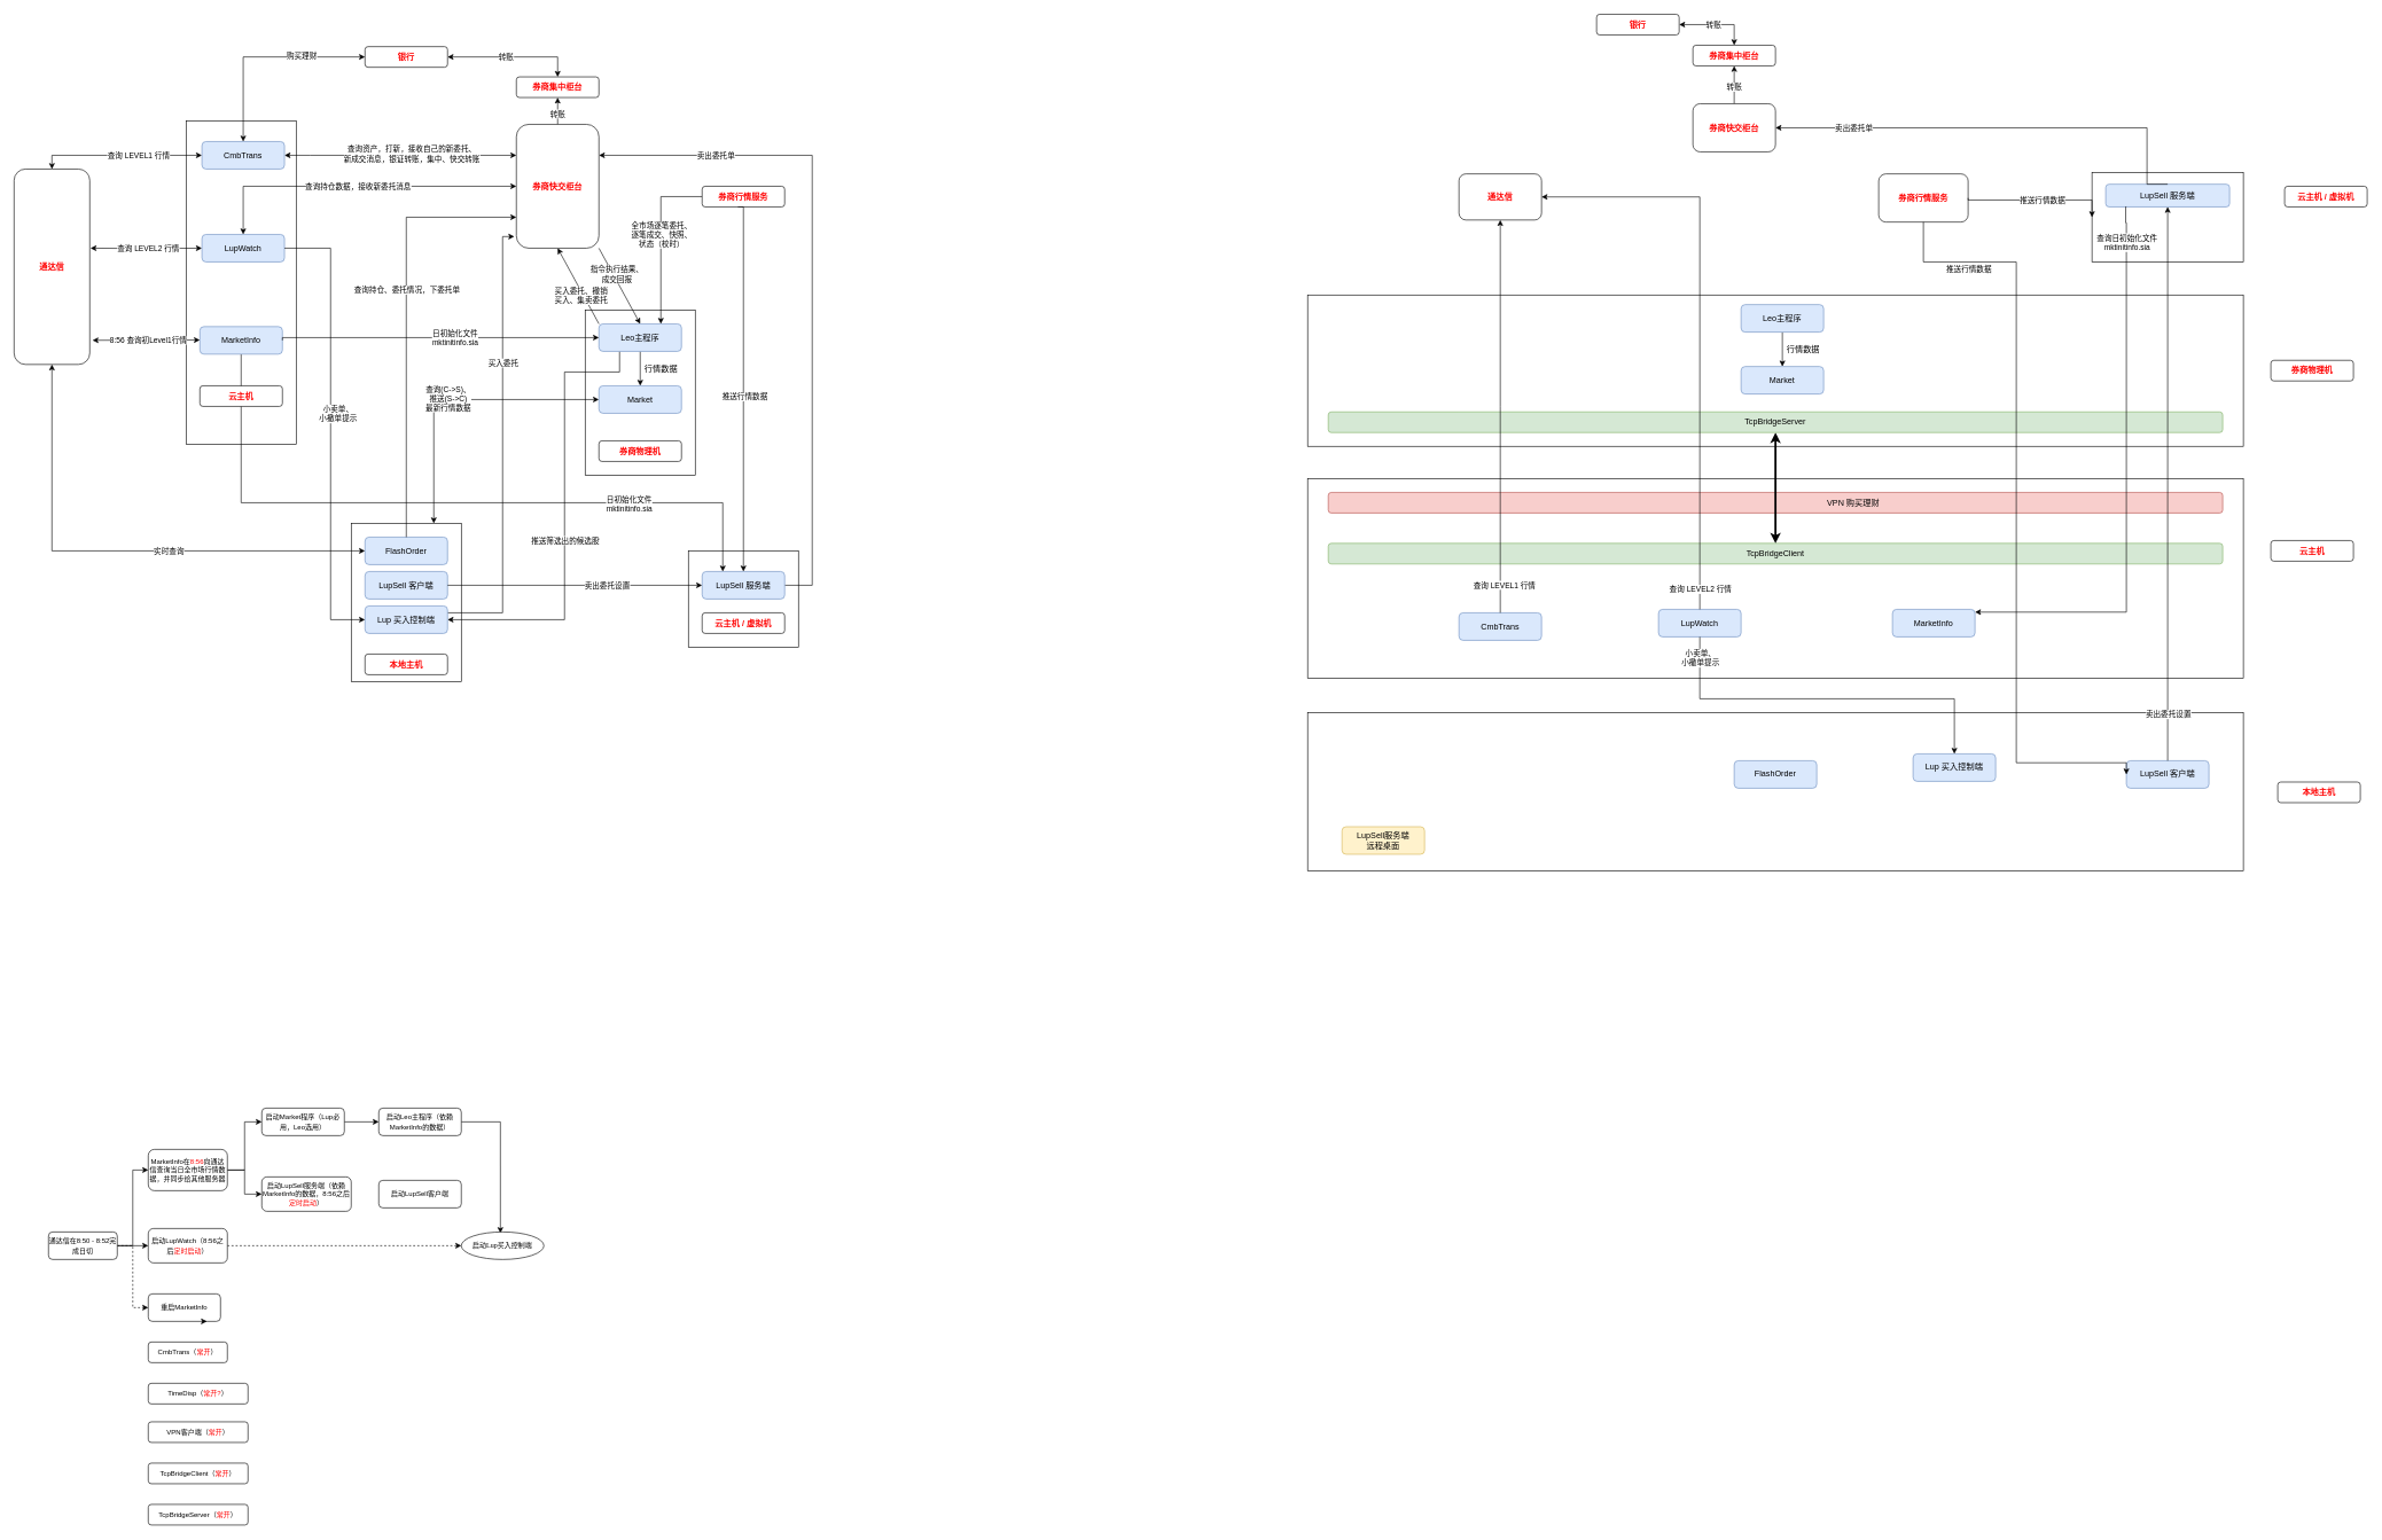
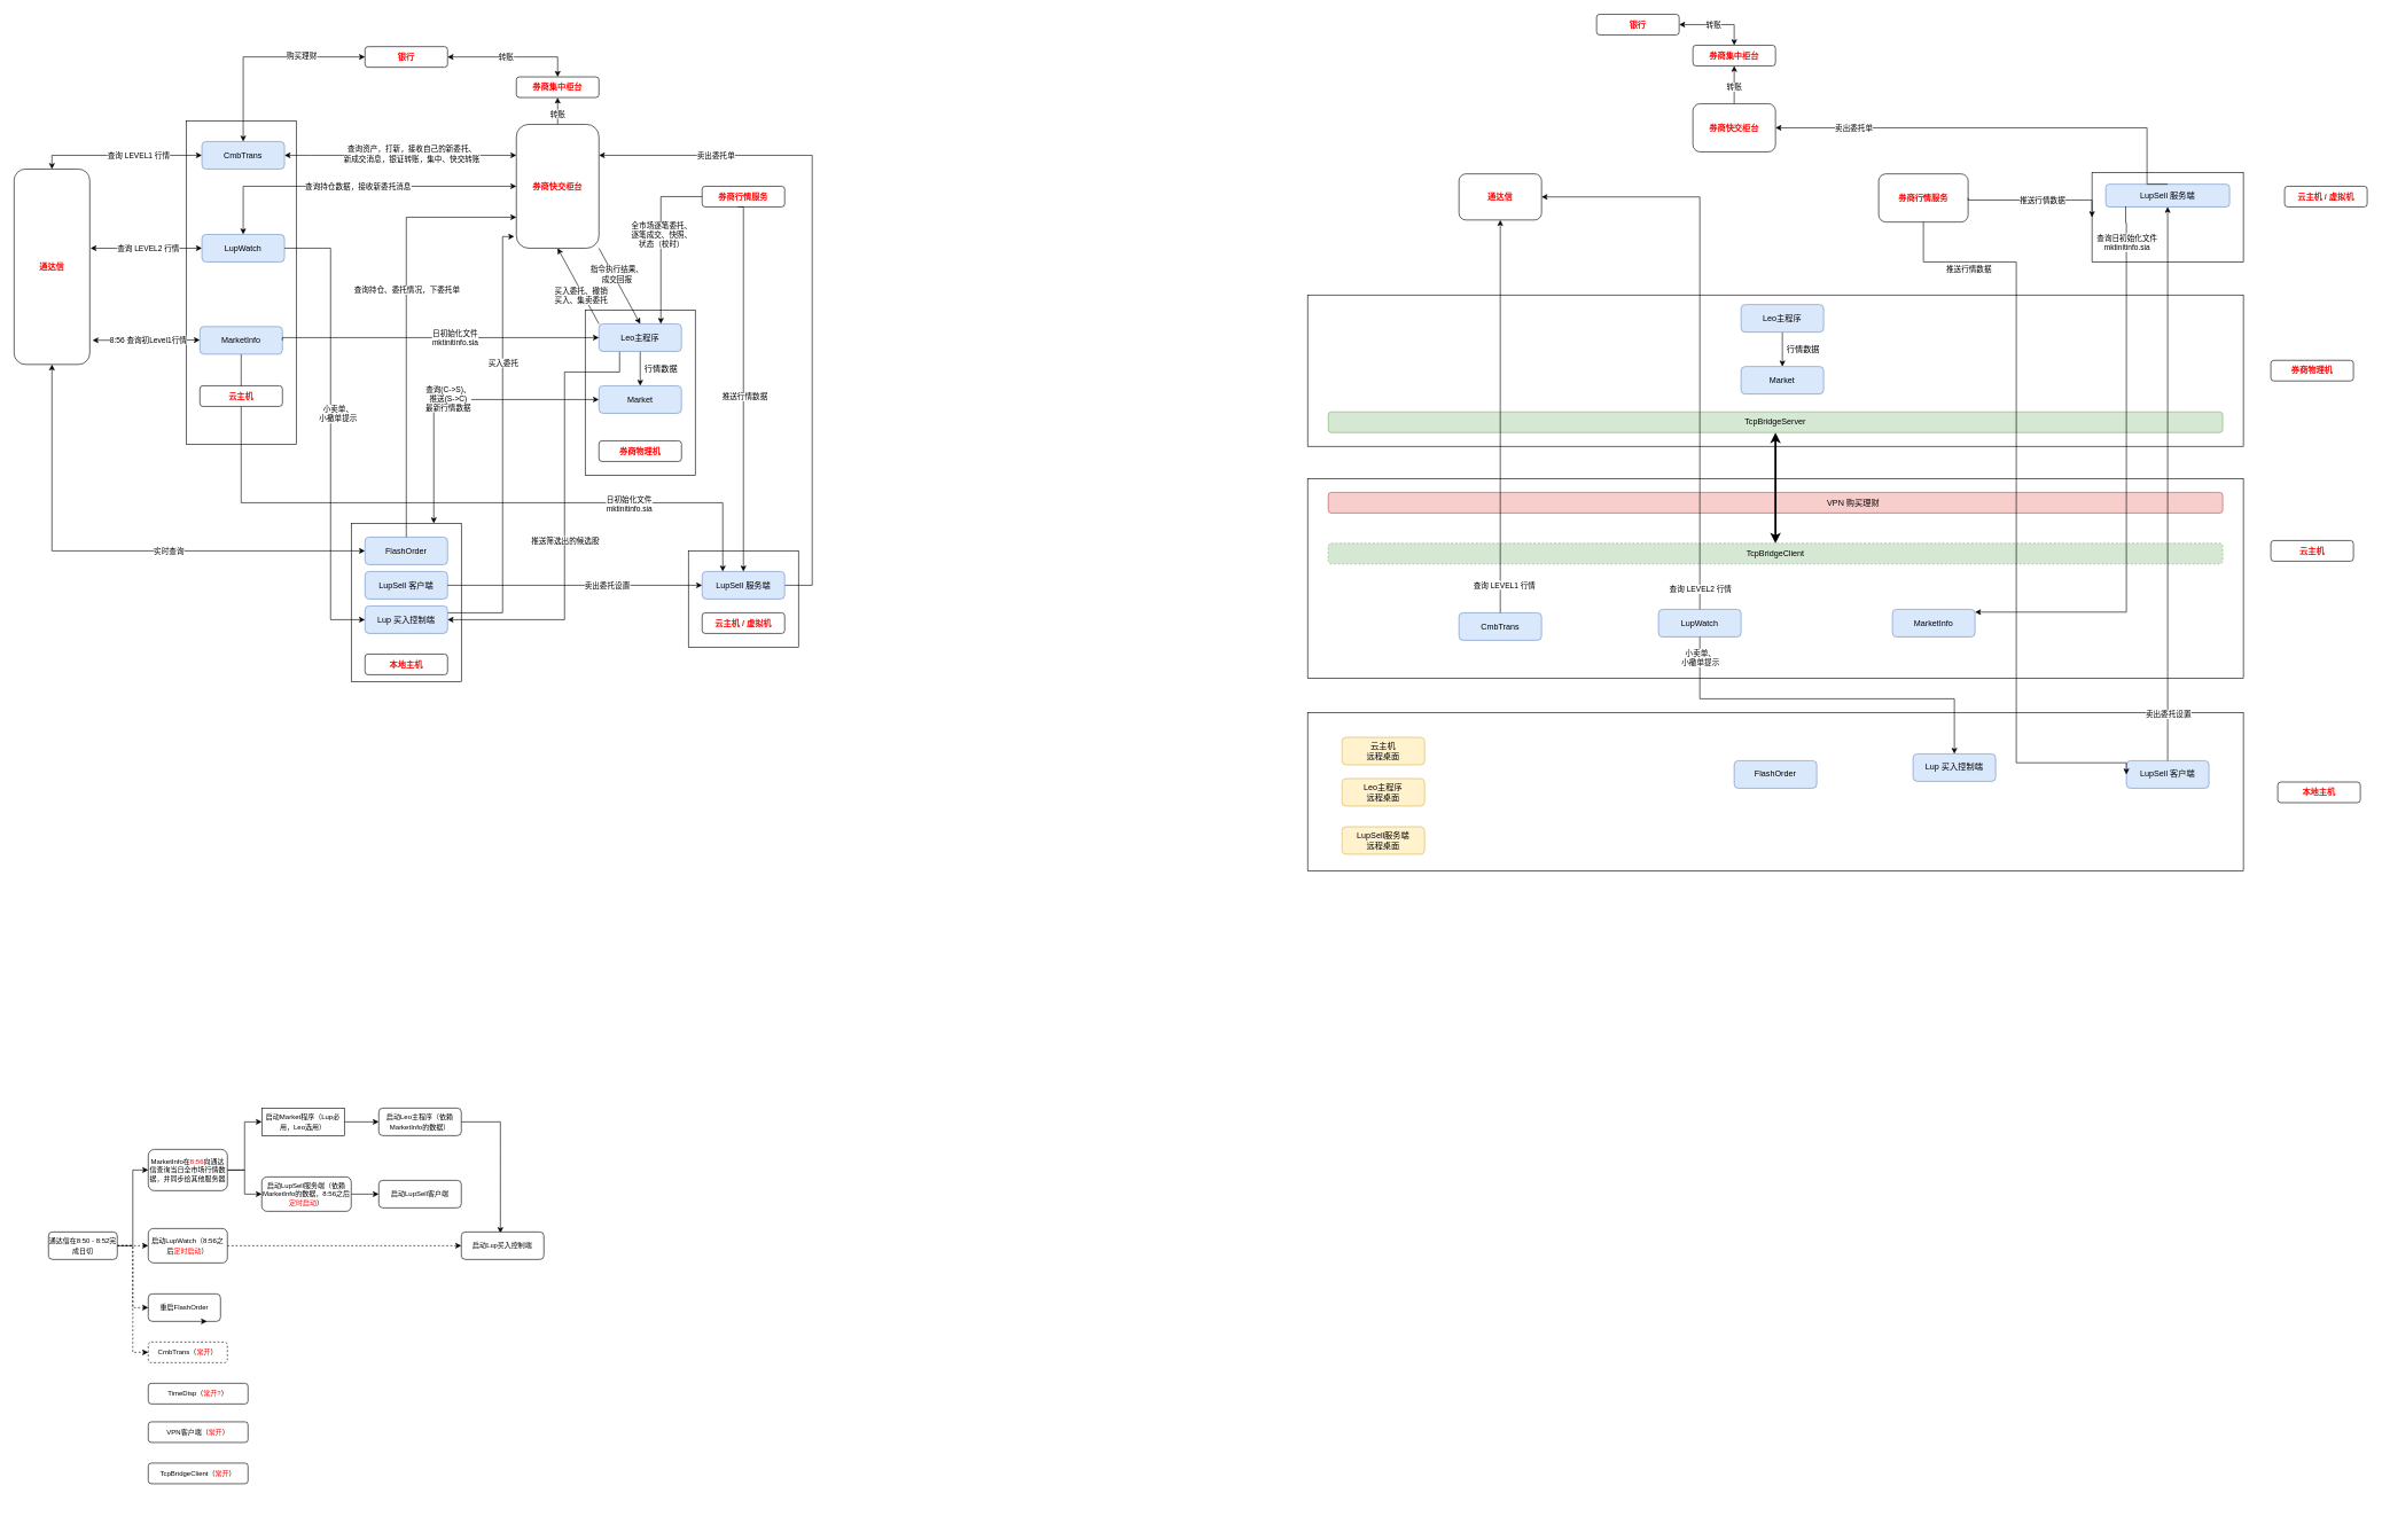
- <mxCell id="120" value="TcpBridgeClient" style="rounded=1;whiteSpace=wrap;html=1;fillColor=#d5e8d4;strokeColor=#82b366;" vertex="1" parent="1"><mxGeometry x="1930" y="789" width="1300" height="30" as="geometry" /></mxCell>
+ <mxCell id="120" value="TcpBridgeClient" style="rounded=1;whiteSpace=wrap;html=1;fillColor=#d5e8d4;strokeColor=#82b366;dashed=1;" vertex="1" parent="1"><mxGeometry x="1930" y="789" width="1300" height="30" as="geometry" /></mxCell>
+ <mxCell id="133" value="云主机&lt;br&gt;远程桌面" style="rounded=1;whiteSpace=wrap;html=1;fillColor=#fff2cc;strokeColor=#d6b656;" vertex="1" parent="1"><mxGeometry x="1950" y="1071" width="120" height="40" as="geometry" /></mxCell>
+ <mxCell id="134" value="Leo主程序&lt;br&gt;远程桌面" style="rounded=1;whiteSpace=wrap;html=1;fillColor=#fff2cc;strokeColor=#d6b656;" vertex="1" parent="1"><mxGeometry x="1950" y="1131" width="120" height="40" as="geometry" /></mxCell>
- <mxCell id="83" value="&lt;p class=&quot;MsoNormal&quot; style=&quot;line-height: 10.0pt&quot;&gt;&lt;span style=&quot;font-size: 7.5pt&quot;&gt;启动&lt;span lang=&quot;EN-US&quot;&gt;Market&lt;/span&gt;程序（Lup必用，Leo选用）&lt;span lang=&quot;EN-US&quot;&gt;&lt;/span&gt;&lt;/span&gt;&lt;/p&gt;" style="rounded=1;whiteSpace=wrap;html=1;" parent="1" vertex="1"><mxGeometry x="380" y="1610" width="120" height="40" as="geometry" /></mxCell>
+ <mxCell id="83" value="&lt;p class=&quot;MsoNormal&quot; style=&quot;line-height: 10.0pt&quot;&gt;&lt;span style=&quot;font-size: 7.5pt&quot;&gt;启动&lt;span lang=&quot;EN-US&quot;&gt;Market&lt;/span&gt;程序（Lup必用，Leo选用）&lt;span lang=&quot;EN-US&quot;&gt;&lt;/span&gt;&lt;/span&gt;&lt;/p&gt;" style="whiteSpace=wrap;html=1;rounded=0;" parent="1" vertex="1"><mxGeometry x="380" y="1610" width="120" height="40" as="geometry" /></mxCell>
+ <mxCell id="86" style="edgeStyle=orthogonalEdgeStyle;rounded=0;orthogonalLoop=1;jettySize=auto;html=1;exitX=1;exitY=0.5;exitDx=0;exitDy=0;entryX=0;entryY=0.5;entryDx=0;entryDy=0;" parent="1" source="87" target="88" edge="1"><mxGeometry relative="1" as="geometry" /></mxCell>
- <mxCell id="70" style="edgeStyle=orthogonalEdgeStyle;rounded=0;orthogonalLoop=1;jettySize=auto;html=1;exitX=1;exitY=0.5;exitDx=0;exitDy=0;" parent="1" source="74" target="79" edge="1"><mxGeometry relative="1" as="geometry" /></mxCell>
+ <mxCell id="70" style="edgeStyle=orthogonalEdgeStyle;rounded=0;orthogonalLoop=1;jettySize=auto;html=1;exitX=1;exitY=0.5;exitDx=0;exitDy=0;dashed=1;" parent="1" source="74" target="79" edge="1"><mxGeometry relative="1" as="geometry" /></mxCell>
- <mxCell id="89" value="&lt;p class=&quot;MsoNormal&quot; style=&quot;line-height: 10.0pt&quot;&gt;&lt;span style=&quot;font-size: 7.5pt ; font-family: &amp;#34;dengxian&amp;#34;&quot;&gt;启动&lt;span lang=&quot;EN-US&quot;&gt;Lup&lt;/span&gt;买入控制端&lt;/span&gt;&lt;br&gt;&lt;/p&gt;" style="ellipse;whiteSpace=wrap;html=1;" parent="1" vertex="1"><mxGeometry x="670" y="1790" width="120" height="40" as="geometry" /></mxCell>
+ <mxCell id="89" value="&lt;p class=&quot;MsoNormal&quot; style=&quot;line-height: 10.0pt&quot;&gt;&lt;span style=&quot;font-size: 7.5pt ; font-family: &amp;#34;dengxian&amp;#34;&quot;&gt;启动&lt;span lang=&quot;EN-US&quot;&gt;Lup&lt;/span&gt;买入控制端&lt;/span&gt;&lt;br&gt;&lt;/p&gt;" style="rounded=1;whiteSpace=wrap;html=1;" parent="1" vertex="1"><mxGeometry x="670" y="1790" width="120" height="40" as="geometry" /></mxCell>
- <mxCell id="80" value="&lt;p class=&quot;MsoNormal&quot; style=&quot;line-height: 10.0pt&quot;&gt;&lt;span style=&quot;font-size: 7.5pt&quot;&gt;重启&lt;span lang=&quot;EN-US&quot;&gt;MarketInfo&lt;/span&gt;&lt;/span&gt;&lt;/p&gt;" style="rounded=1;whiteSpace=wrap;html=1;" parent="1" vertex="1"><mxGeometry x="215" y="1880" width="105" height="40" as="geometry" /></mxCell>
+ <mxCell id="80" value="&lt;p class=&quot;MsoNormal&quot; style=&quot;line-height: 10.0pt&quot;&gt;&lt;span style=&quot;font-size: 7.5pt&quot;&gt;重启&lt;span lang=&quot;EN-US&quot;&gt;FlashOrder&lt;/span&gt;&lt;/span&gt;&lt;/p&gt;" style="rounded=1;whiteSpace=wrap;html=1;" parent="1" vertex="1"><mxGeometry x="215" y="1880" width="105" height="40" as="geometry" /></mxCell>
+ <mxCell id="73" style="edgeStyle=orthogonalEdgeStyle;rounded=0;orthogonalLoop=1;jettySize=auto;html=1;exitX=1;exitY=0.5;exitDx=0;exitDy=0;entryX=0;entryY=0.5;entryDx=0;entryDy=0;dashed=1;" parent="1" source="74" target="90" edge="1"><mxGeometry relative="1" as="geometry" /></mxCell>
- <mxCell id="90" value="&lt;p class=&quot;MsoNormal&quot; style=&quot;line-height: 10.0pt&quot;&gt;&lt;span style=&quot;font-size: 7.5pt&quot;&gt;CmbTrans（&lt;font color=&quot;#ff0000&quot;&gt;常开&lt;/font&gt;）&lt;/span&gt;&lt;/p&gt;" style="rounded=1;whiteSpace=wrap;html=1;" parent="1" vertex="1"><mxGeometry x="215" y="1950" width="115" height="30" as="geometry" /></mxCell>
+ <mxCell id="90" value="&lt;p class=&quot;MsoNormal&quot; style=&quot;line-height: 10.0pt&quot;&gt;&lt;span style=&quot;font-size: 7.5pt&quot;&gt;CmbTrans（&lt;font color=&quot;#ff0000&quot;&gt;常开&lt;/font&gt;）&lt;/span&gt;&lt;/p&gt;" style="rounded=1;whiteSpace=wrap;html=1;dashed=1;" parent="1" vertex="1"><mxGeometry x="215" y="1950" width="115" height="30" as="geometry" /></mxCell>
- <mxCell id="130" value="&lt;p class=&quot;MsoNormal&quot; style=&quot;line-height: 10.0pt&quot;&gt;&lt;span style=&quot;font-size: 7.5pt&quot;&gt;TcpBridgeServer（&lt;font color=&quot;#ff0000&quot;&gt;常开&lt;/font&gt;）&lt;/span&gt;&lt;/p&gt;" style="rounded=1;whiteSpace=wrap;html=1;" vertex="1" parent="1"><mxGeometry x="215" y="2186" width="145" height="30" as="geometry" /></mxCell>
